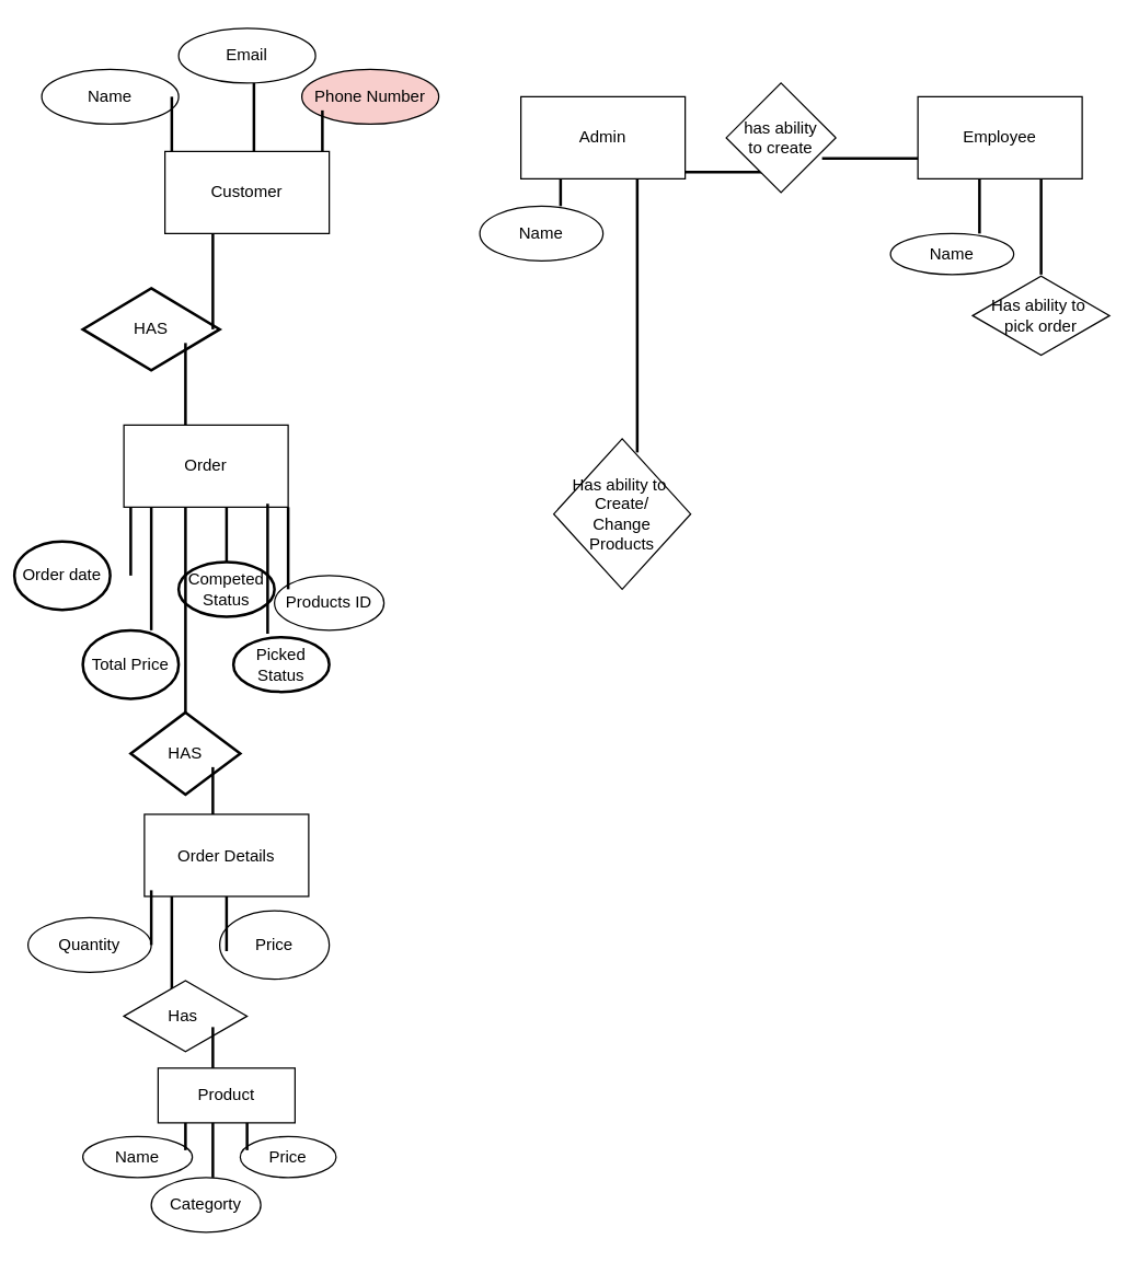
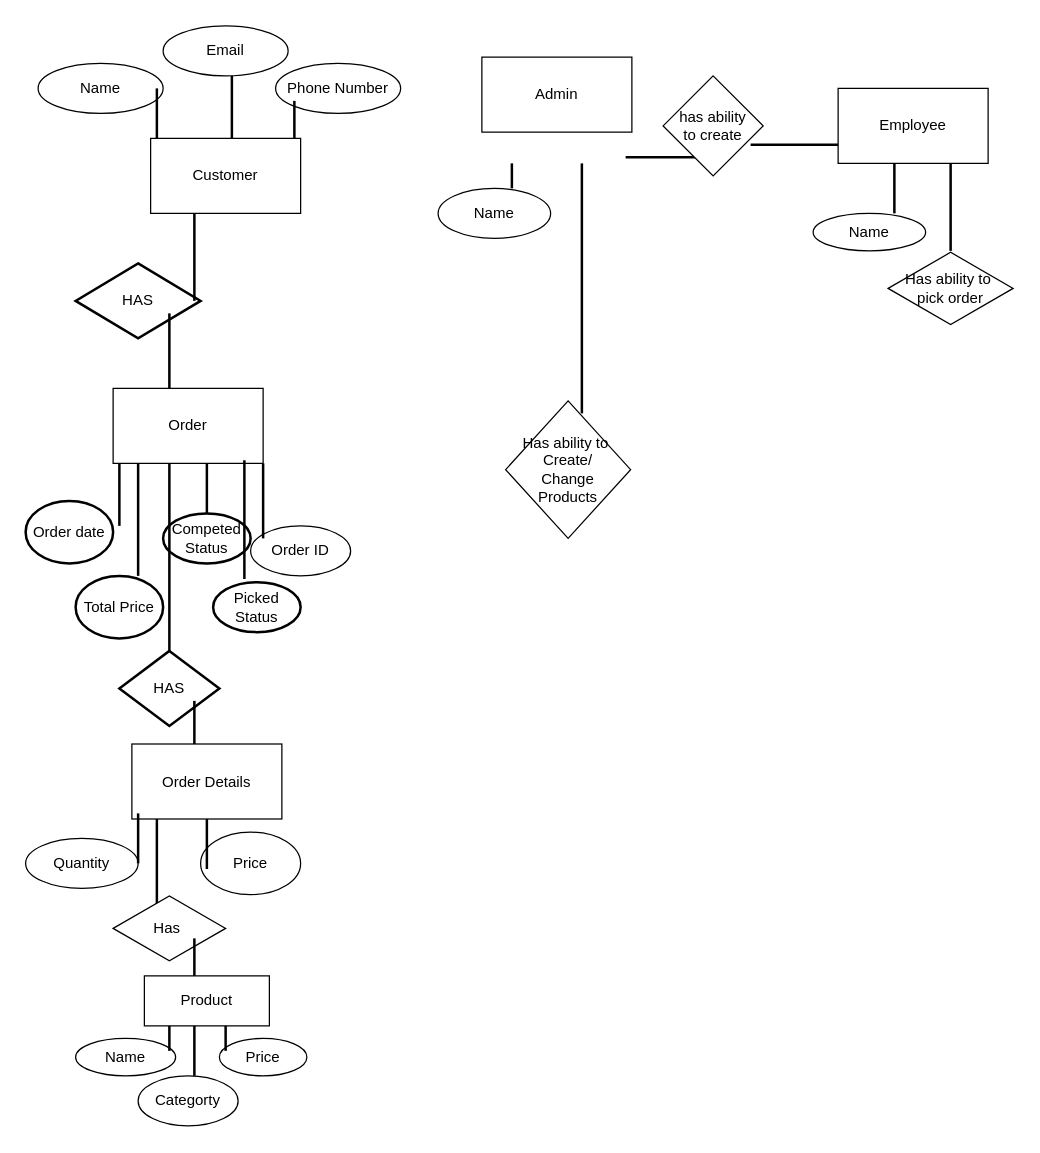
- <mxCell id="5" value="Phone Number" style="ellipse;whiteSpace=wrap;html=1;align=center;newEdgeStyle={&quot;edgeStyle&quot;:&quot;entityRelationEdgeStyle&quot;,&quot;startArrow&quot;:&quot;none&quot;,&quot;endArrow&quot;:&quot;none&quot;,&quot;segment&quot;:10,&quot;curved&quot;:1};treeFolding=1;treeMoving=1;fillColor=#f8cecc;" vertex="1" parent="1"><mxGeometry x="220" y="50" width="100" height="40" as="geometry" /></mxCell>
+ <mxCell id="5" value="Phone Number" style="ellipse;whiteSpace=wrap;html=1;align=center;newEdgeStyle={&quot;edgeStyle&quot;:&quot;entityRelationEdgeStyle&quot;,&quot;startArrow&quot;:&quot;none&quot;,&quot;endArrow&quot;:&quot;none&quot;,&quot;segment&quot;:10,&quot;curved&quot;:1};treeFolding=1;treeMoving=1;" vertex="1" parent="1"><mxGeometry x="220" y="50" width="100" height="40" as="geometry" /></mxCell>
- <mxCell id="41" value="Admin" style="rounded=0;whiteSpace=wrap;html=1;" vertex="1" parent="1"><mxGeometry x="380" y="70" width="120" height="60" as="geometry" /></mxCell>
+ <mxCell id="41" value="Admin" style="rounded=0;whiteSpace=wrap;html=1;" vertex="1" parent="1"><mxGeometry x="385" y="45" width="120" height="60" as="geometry" /></mxCell>
- <mxCell id="13" value="Order date" style="strokeWidth=2;html=1;shape=mxgraph.flowchart.start_1;whiteSpace=wrap;" vertex="1" parent="1"><mxGeometry x="10" y="395" width="70" height="50" as="geometry" /></mxCell>
+ <mxCell id="13" value="Order date" style="strokeWidth=2;html=1;shape=mxgraph.flowchart.start_1;whiteSpace=wrap;" vertex="1" parent="1"><mxGeometry x="20" y="400" width="70" height="50" as="geometry" /></mxCell>
- <mxCell id="29" value="Products ID" style="ellipse;whiteSpace=wrap;html=1;" vertex="1" parent="1"><mxGeometry x="200" y="420" width="80" height="40" as="geometry" /></mxCell>
+ <mxCell id="29" value="Order ID" style="ellipse;whiteSpace=wrap;html=1;" vertex="1" parent="1"><mxGeometry x="200" y="420" width="80" height="40" as="geometry" /></mxCell>
